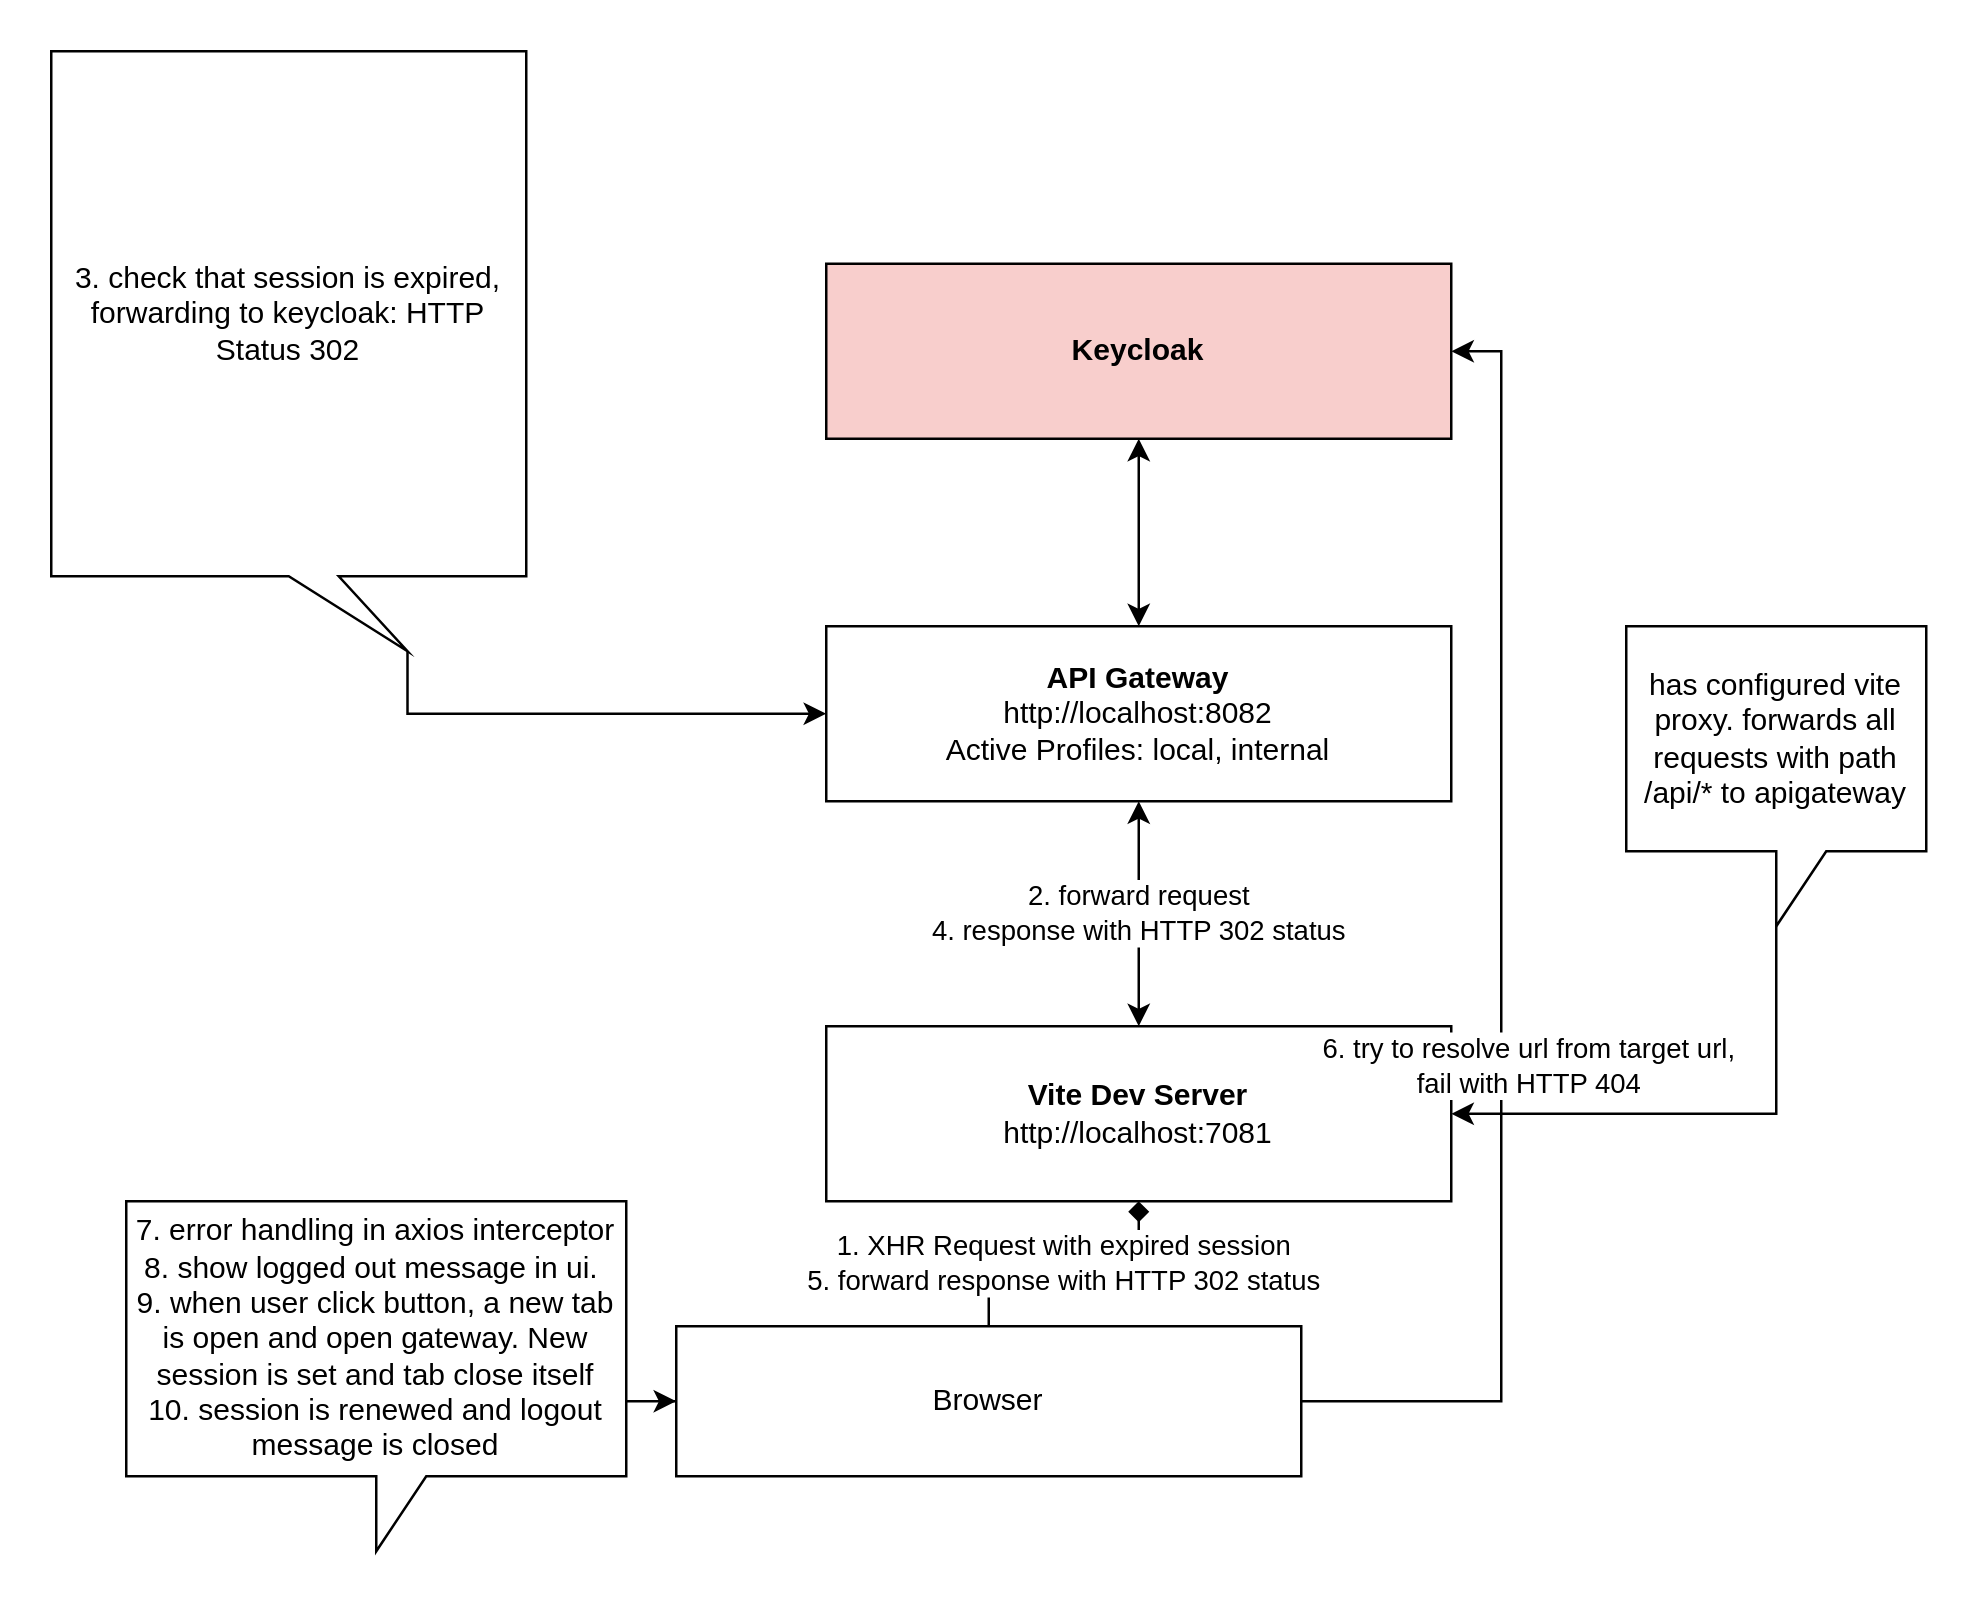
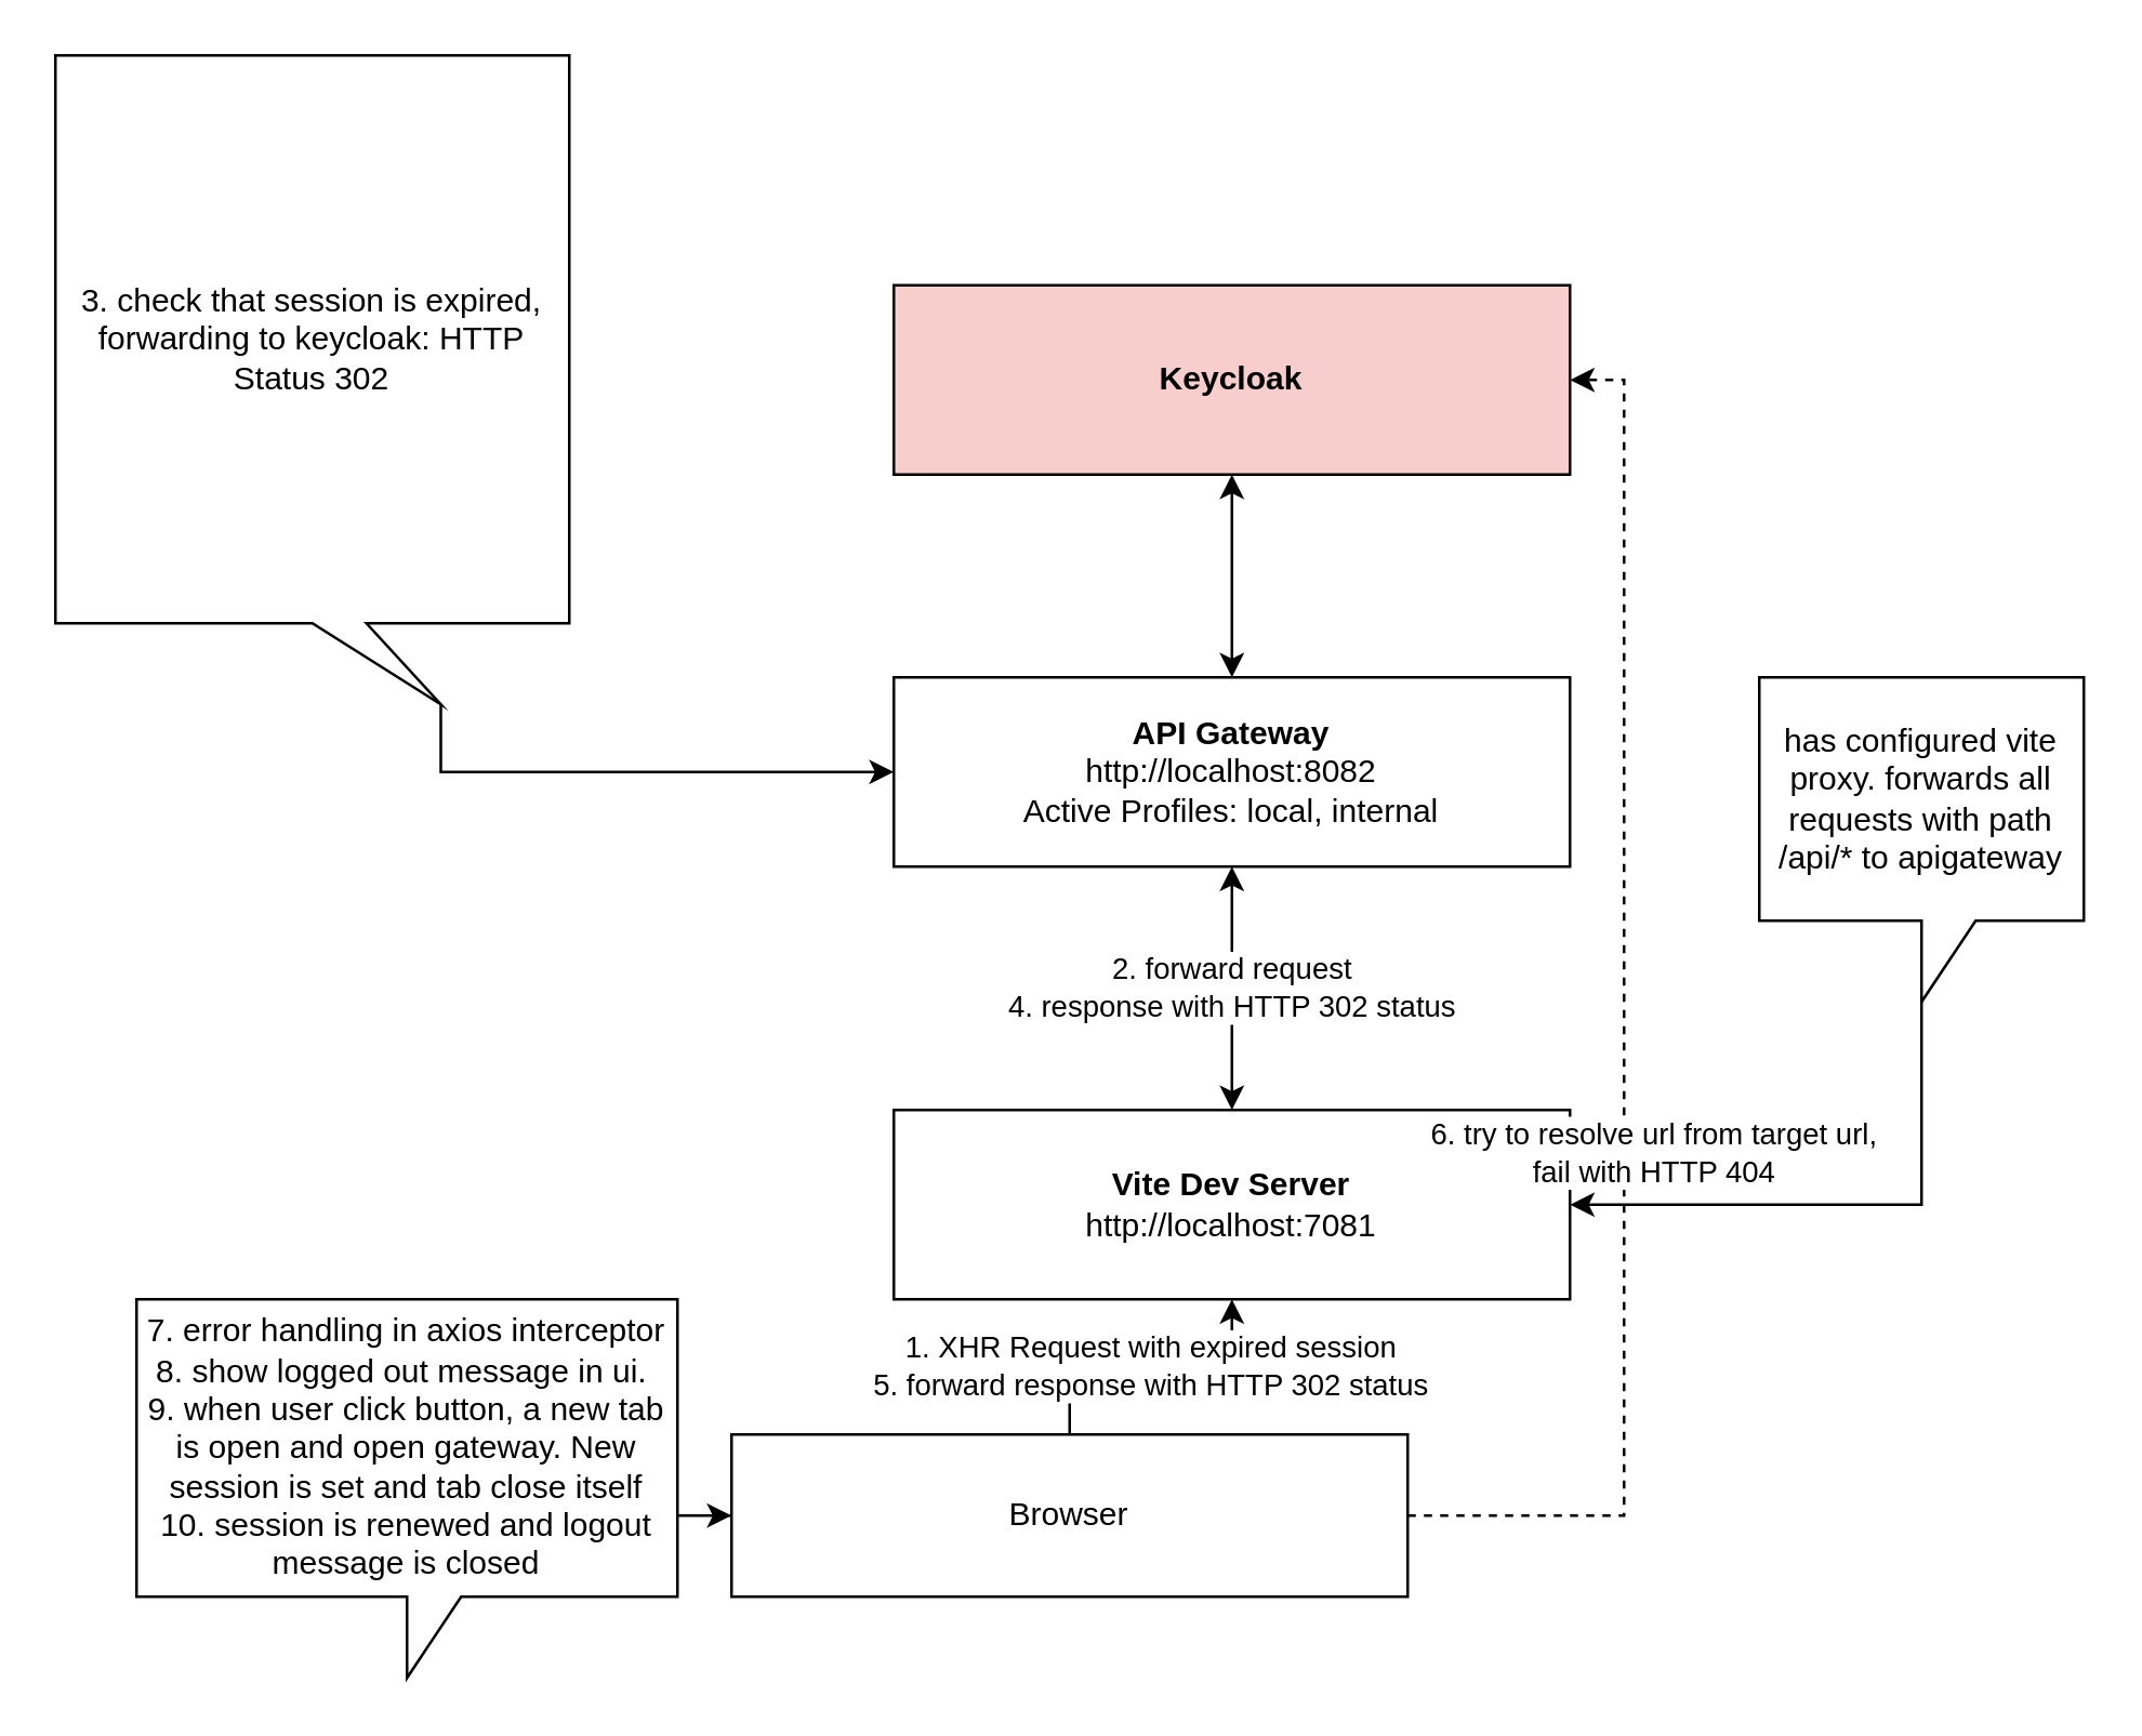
- <mxCell id="5" style="edgeStyle=orthogonalEdgeStyle;rounded=0;orthogonalLoop=1;jettySize=auto;html=1;exitX=1;exitY=0.5;exitDx=0;exitDy=0;entryX=1;entryY=0.5;entryDx=0;entryDy=0;startArrow=none;startFill=0;" edge="1" parent="1" source="7" target="10"><mxGeometry relative="1" as="geometry" /></mxCell>
+ <mxCell id="5" style="edgeStyle=orthogonalEdgeStyle;rounded=0;orthogonalLoop=1;jettySize=auto;html=1;exitX=1;exitY=0.5;exitDx=0;exitDy=0;entryX=1;entryY=0.5;entryDx=0;entryDy=0;startArrow=none;startFill=0;dashed=1;" edge="1" parent="1" source="7" target="10"><mxGeometry relative="1" as="geometry" /></mxCell>
- <mxCell id="4" value="1. XHR Request with expired session&lt;br&gt;5. forward response with HTTP 302 status" style="edgeStyle=orthogonalEdgeStyle;rounded=0;orthogonalLoop=1;jettySize=auto;html=1;exitX=0.5;exitY=0;exitDx=0;exitDy=0;entryX=0.5;entryY=1;entryDx=0;entryDy=0;endArrow=diamond;" edge="1" parent="1" source="7" target="3"><mxGeometry relative="1" as="geometry" /></mxCell>
+ <mxCell id="4" value="1. XHR Request with expired session&lt;br&gt;5. forward response with HTTP 302 status" style="edgeStyle=orthogonalEdgeStyle;rounded=0;orthogonalLoop=1;jettySize=auto;html=1;exitX=0.5;exitY=0;exitDx=0;exitDy=0;entryX=0.5;entryY=1;entryDx=0;entryDy=0;" edge="1" parent="1" source="7" target="3"><mxGeometry relative="1" as="geometry" /></mxCell>
